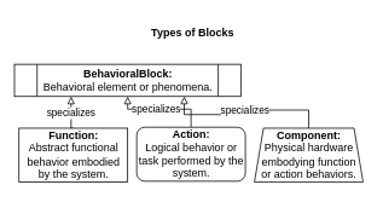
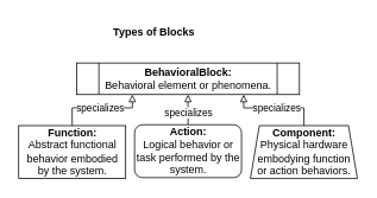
- <mxCell id="9" value="&lt;b&gt;Types of Blocks&lt;/b&gt;" style="text;html=1;strokeColor=none;fillColor=none;align=center;verticalAlign=middle;whiteSpace=wrap;rounded=0;" vertex="1" parent="1"><mxGeometry x="164.5" y="20" width="95" height="30" as="geometry" /></mxCell>
+ <mxCell id="9" value="&lt;b&gt;Types of Blocks&lt;/b&gt;" style="text;html=1;strokeColor=none;fillColor=none;align=center;verticalAlign=middle;whiteSpace=wrap;rounded=0;" vertex="1" parent="1"><mxGeometry x="124.5" y="20" width="95" height="30" as="geometry" /></mxCell>
- <mxCell id="6" value="&lt;b&gt;BehavioralBlock:&lt;/b&gt;&lt;br&gt;Behavioral element or phenomena." style="shape=process;whiteSpace=wrap;html=1;backgroundOutline=1;" vertex="1" parent="1"><mxGeometry x="15.5" y="70" width="250" height="35.5" as="geometry" /></mxCell>
+ <mxCell id="6" value="&lt;b&gt;BehavioralBlock:&lt;/b&gt;&lt;br&gt;Behavioral element or phenomena." style="shape=process;whiteSpace=wrap;html=1;backgroundOutline=1;" vertex="1" parent="1"><mxGeometry x="85.5" y="70" width="250" height="35.5" as="geometry" /></mxCell>
